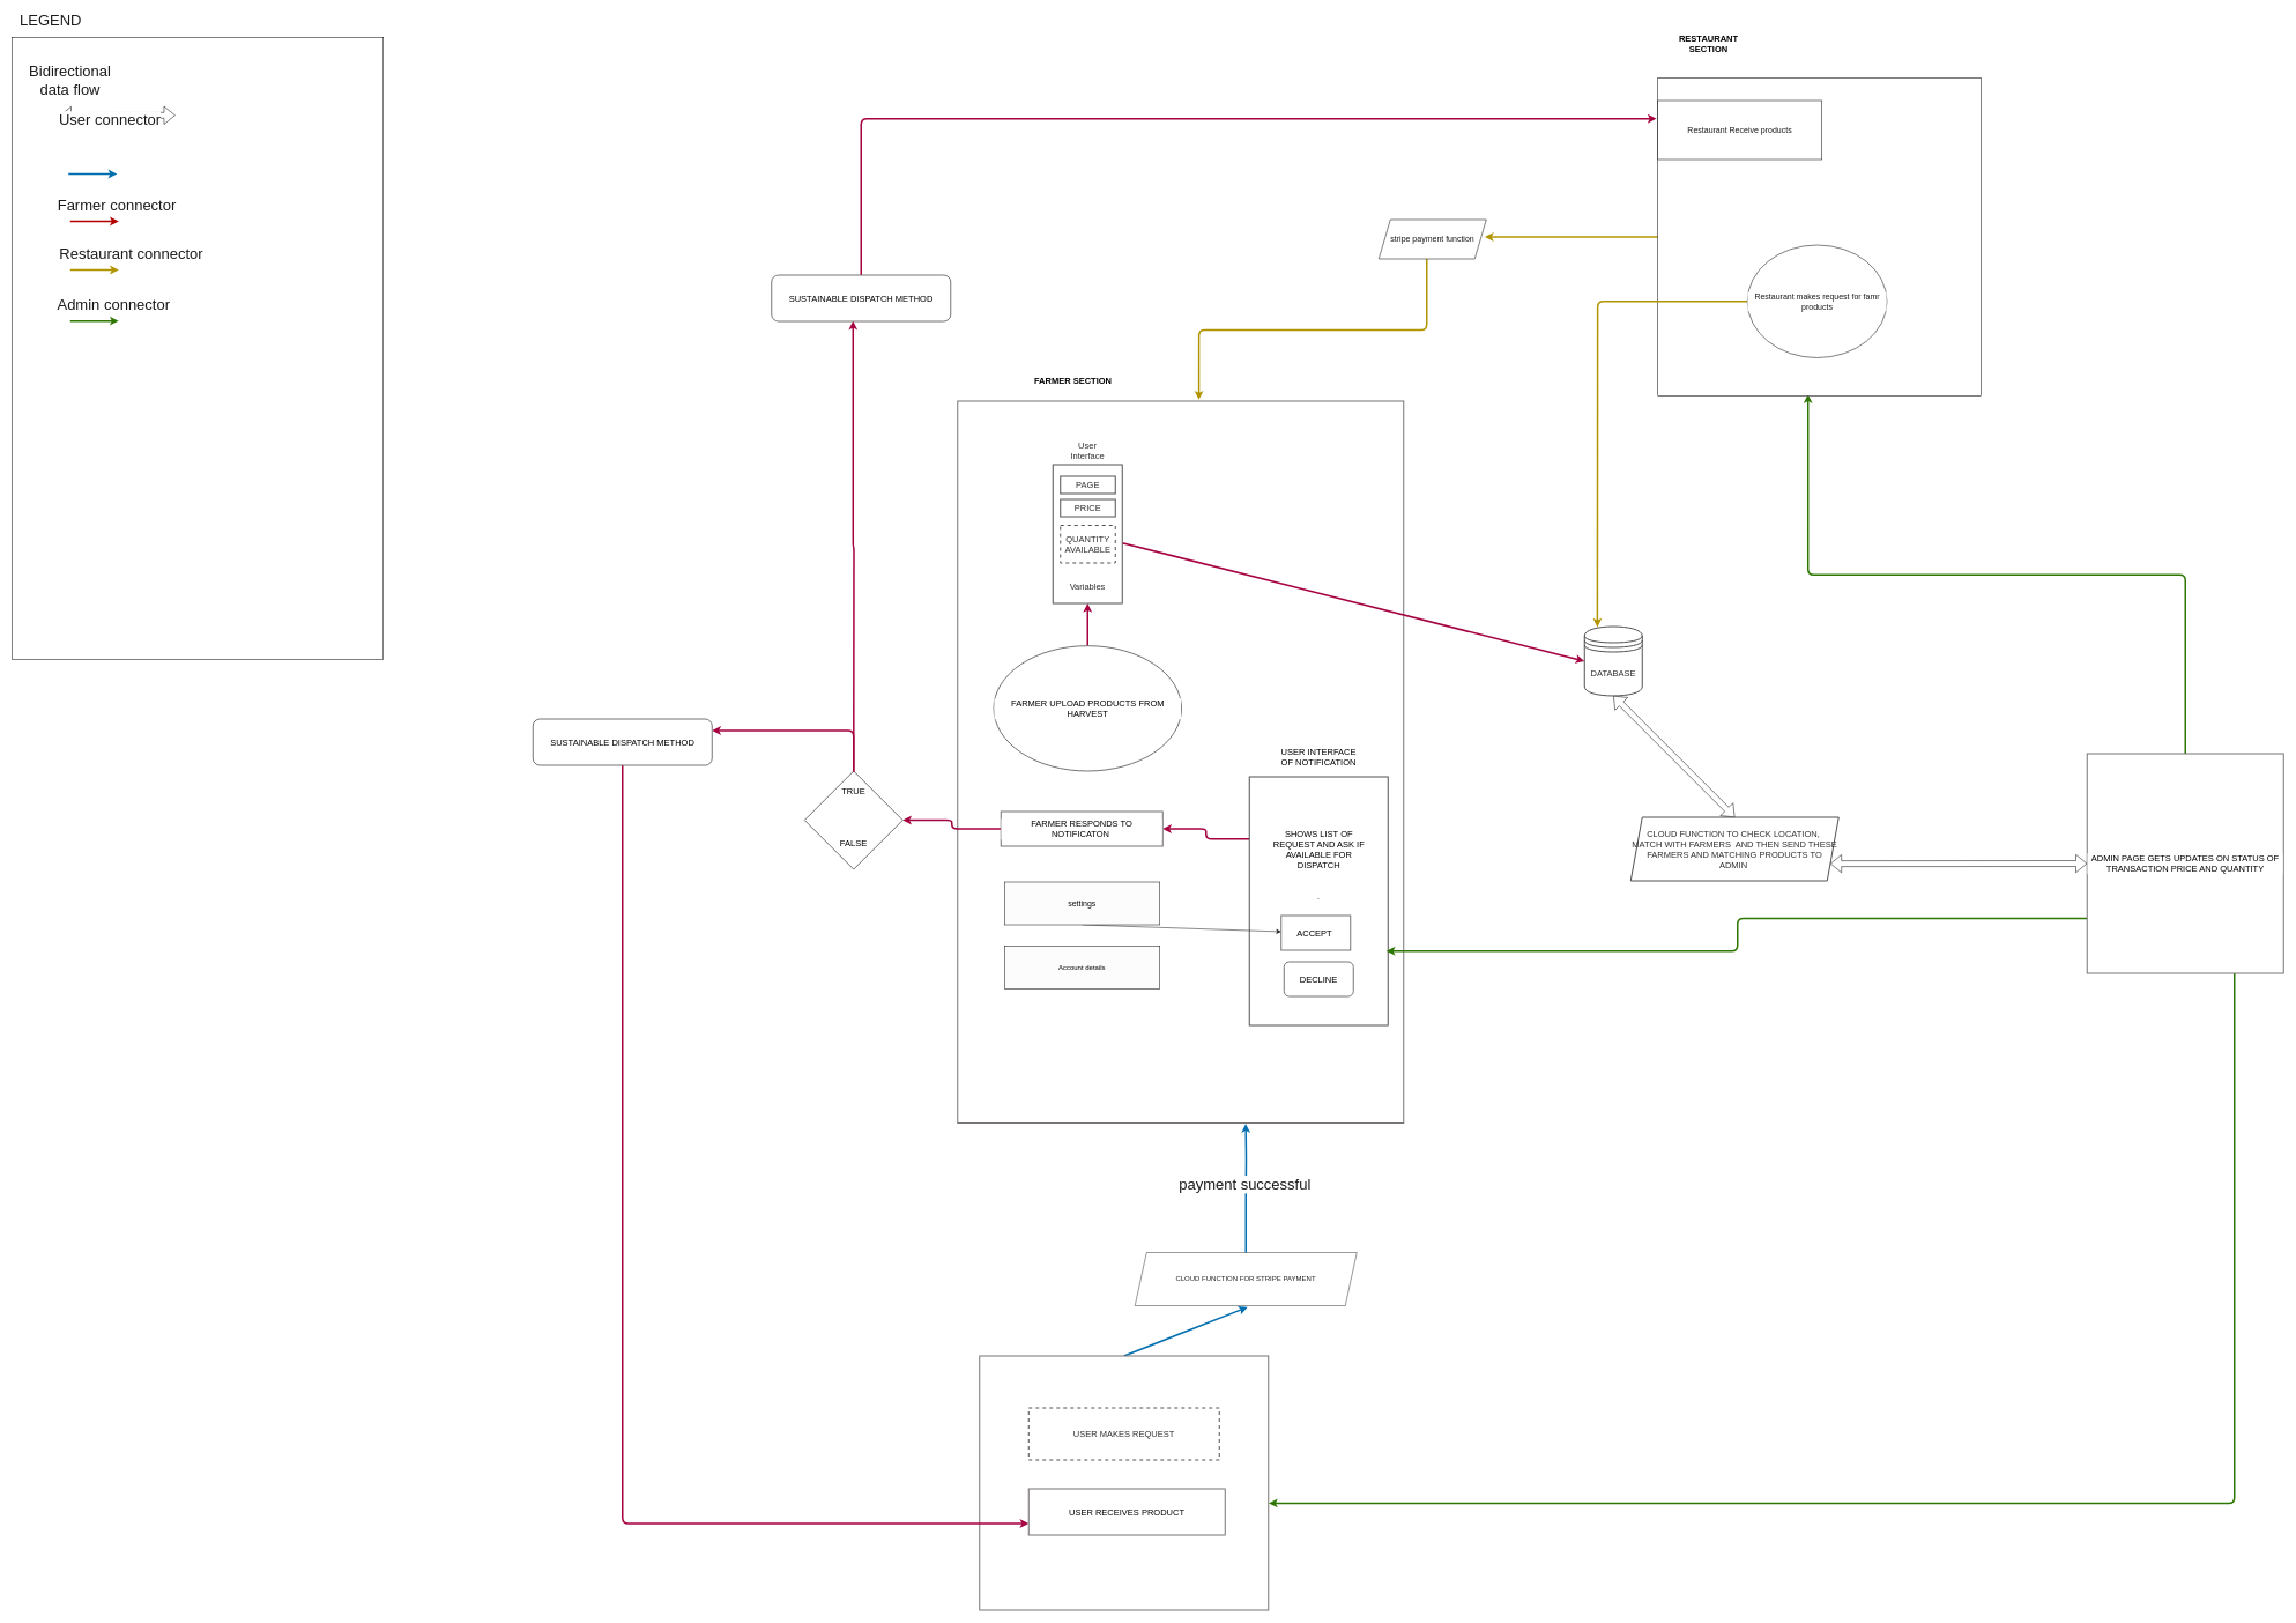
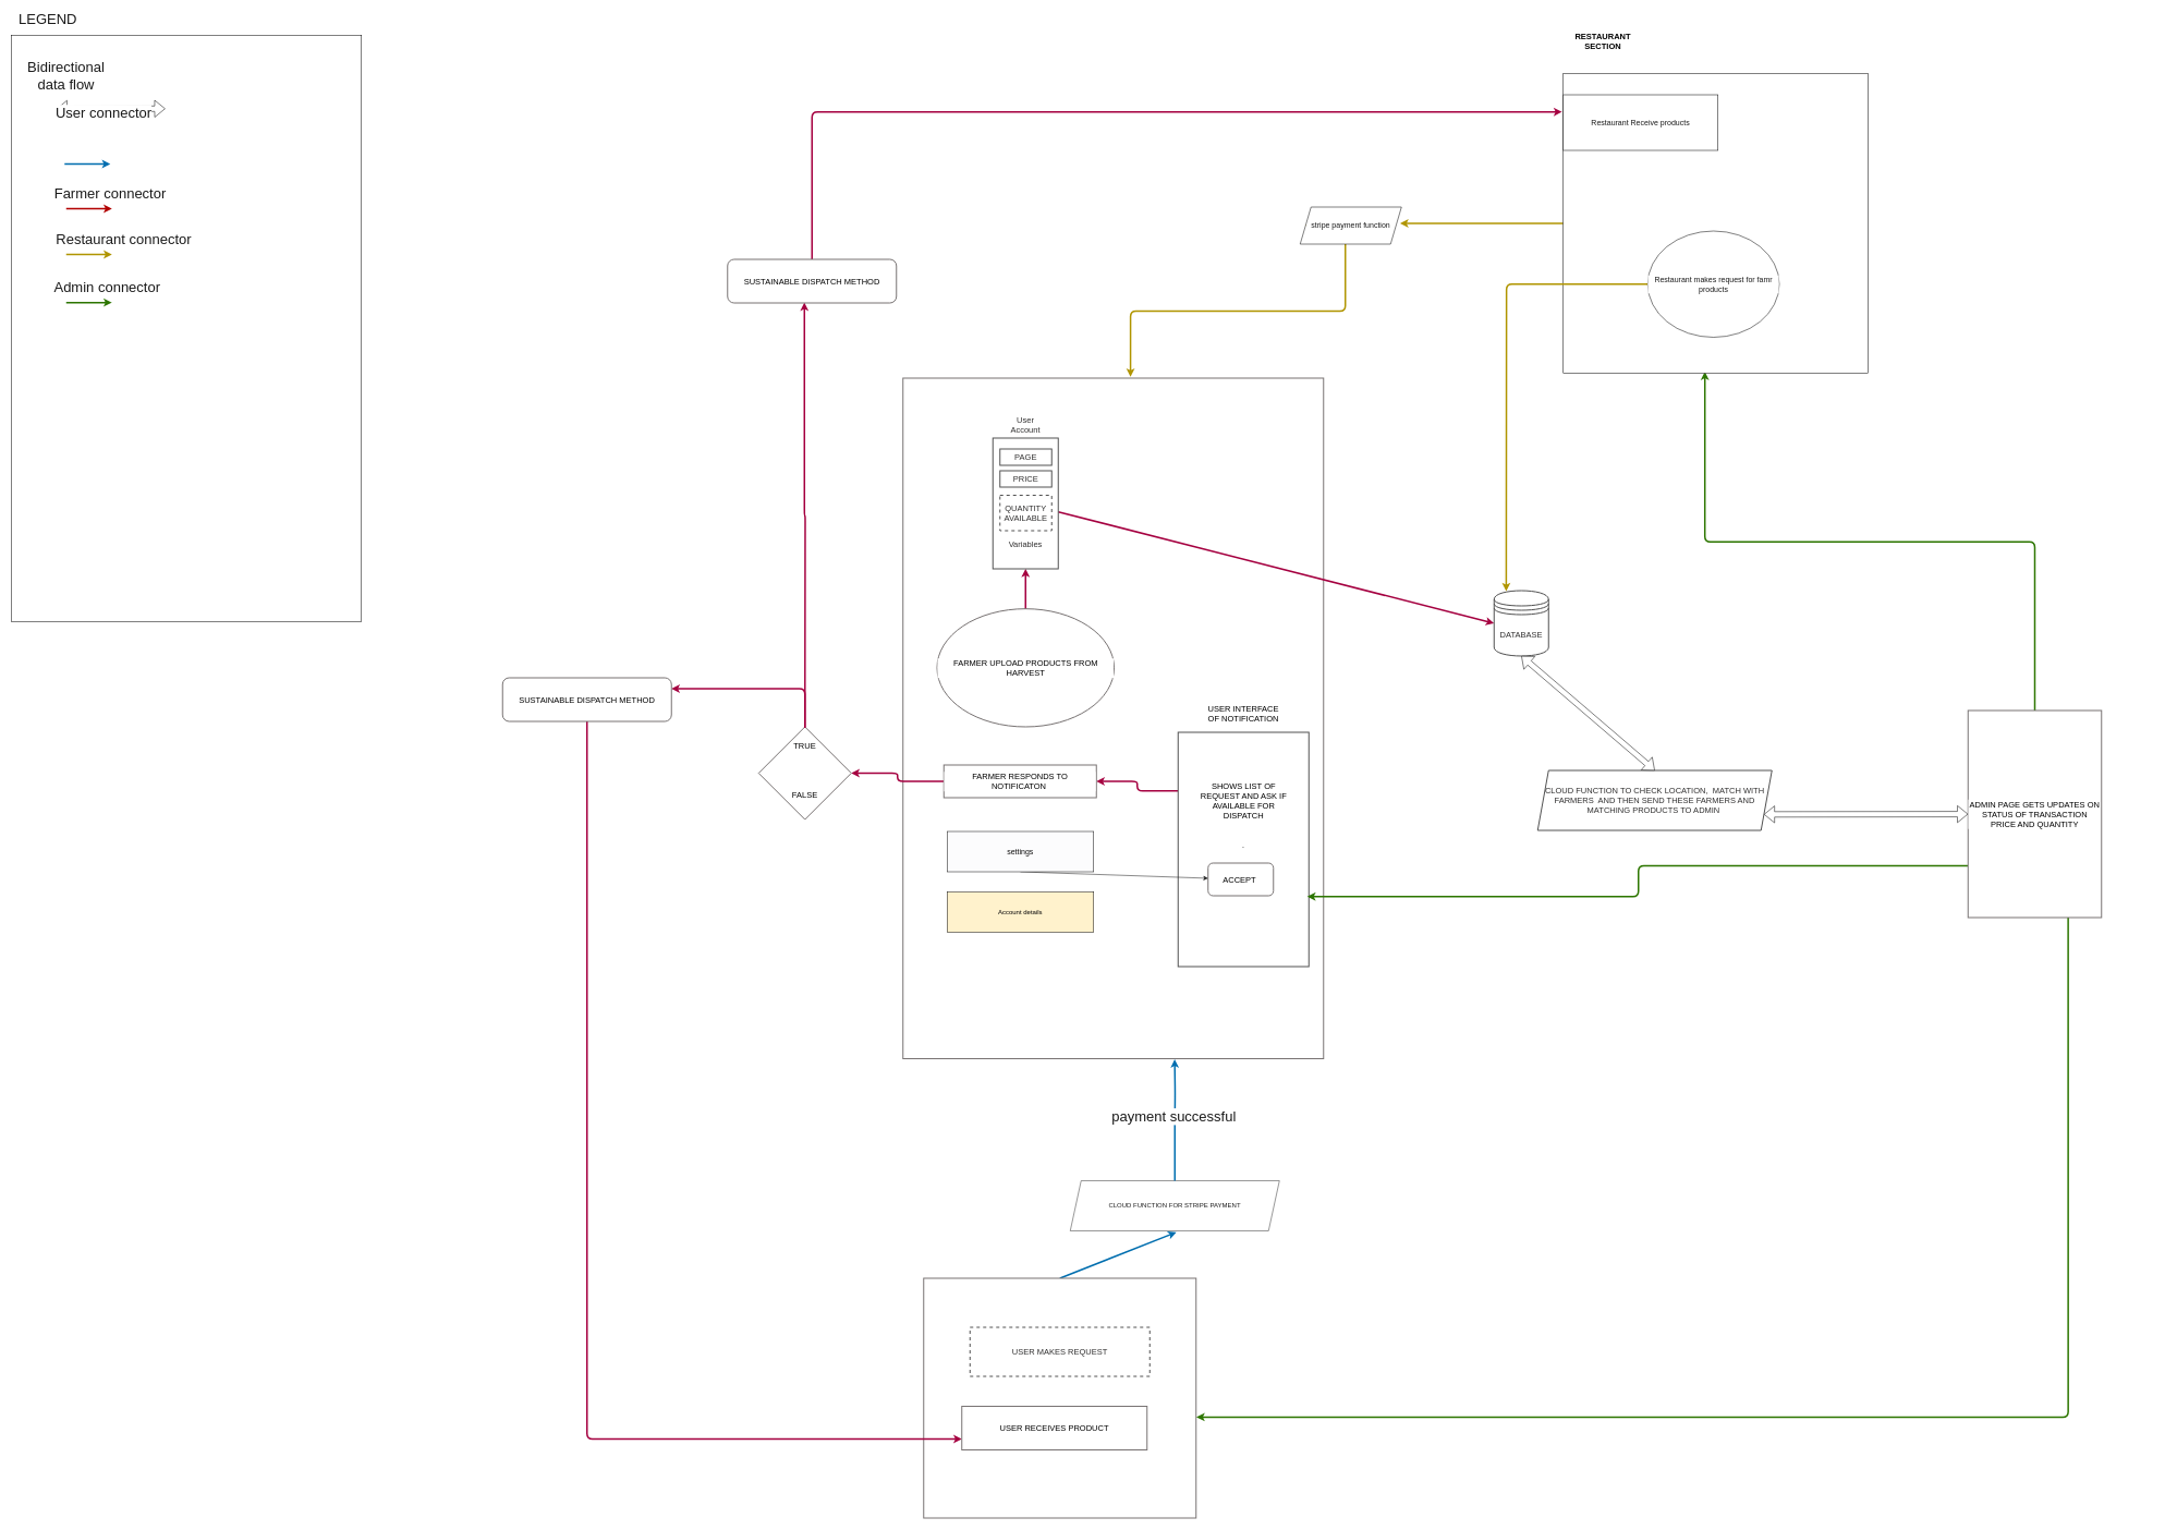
- <mxCell id="45" value="RESTAURANT SECTION" style="text;html=1;strokeColor=none;fillColor=none;align=center;verticalAlign=middle;whiteSpace=wrap;rounded=0;labelBackgroundColor=#FFFFFF;strokeWidth=2;fontSize=15;fontColor=#000000;fontStyle=1" parent="1" vertex="1"><mxGeometry x="2872" y="59" width="170" height="30" as="geometry" /></mxCell>
+ <mxCell id="45" value="RESTAURANT SECTION" style="text;html=1;strokeColor=none;fillColor=none;align=center;verticalAlign=middle;whiteSpace=wrap;rounded=0;labelBackgroundColor=#FFFFFF;strokeWidth=2;fontSize=15;fontColor=#000000;fontStyle=1" parent="1" vertex="1"><mxGeometry x="2857" y="59" width="170" height="30" as="geometry" /></mxCell>
- <mxCell id="4" value="FARMER SECTION" style="text;html=1;strokeColor=none;fillColor=none;align=center;verticalAlign=middle;whiteSpace=wrap;rounded=0;labelBackgroundColor=#FFFFFF;strokeWidth=2;fontSize=15;fontColor=#000000;fontStyle=1" parent="1" vertex="1"><mxGeometry x="1772" y="643" width="170" height="30" as="geometry" /></mxCell>
- <mxCell id="11" value="User Interface" style="text;html=1;strokeColor=none;fillColor=none;align=center;verticalAlign=middle;whiteSpace=wrap;rounded=0;strokeWidth=2;fontSize=15;fontColor=#313030;" parent="9" vertex="1"><mxGeometry x="30" width="60" height="30" as="geometry" /></mxCell>
+ <mxCell id="11" value="User Account" style="text;html=1;strokeColor=none;fillColor=none;align=center;verticalAlign=middle;whiteSpace=wrap;rounded=0;strokeWidth=2;fontSize=15;fontColor=#313030;" parent="9" vertex="1"><mxGeometry x="30" width="60" height="30" as="geometry" /></mxCell>
- <mxCell id="15" value="Variables" style="text;html=1;strokeColor=none;fillColor=none;align=center;verticalAlign=middle;whiteSpace=wrap;rounded=0;strokeWidth=2;fontSize=15;fontColor=#313030;" parent="9" vertex="1"><mxGeometry x="30" y="235" width="60" height="30" as="geometry" /></mxCell>
+ <mxCell id="15" value="Variables" style="text;html=1;strokeColor=none;fillColor=none;align=center;verticalAlign=middle;whiteSpace=wrap;rounded=0;strokeWidth=2;fontSize=15;fontColor=#313030;" parent="9" vertex="1"><mxGeometry x="30" y="220" width="60" height="30" as="geometry" /></mxCell>
- <mxCell id="17" value="CLOUD FUNCTION TO CHECK LOCATION,&amp;nbsp; MATCH WITH FARMERS&amp;nbsp; AND THEN SEND THESE FARMERS AND MATCHING PRODUCTS TO ADMIN&amp;nbsp;" style="shape=parallelogram;perimeter=parallelogramPerimeter;whiteSpace=wrap;html=1;fixedSize=1;strokeColor=#525252;strokeWidth=2;fontSize=15;fontColor=#313030;fillColor=#FFFFFF;" parent="1" vertex="1"><mxGeometry x="2822" y="1413" width="360" height="110" as="geometry" /></mxCell>
+ <mxCell id="17" value="CLOUD FUNCTION TO CHECK LOCATION,&amp;nbsp; MATCH WITH FARMERS&amp;nbsp; AND THEN SEND THESE FARMERS AND MATCHING PRODUCTS TO ADMIN&amp;nbsp;" style="shape=parallelogram;perimeter=parallelogramPerimeter;whiteSpace=wrap;html=1;fixedSize=1;strokeColor=#525252;strokeWidth=2;fontSize=15;fontColor=#313030;fillColor=#FFFFFF;" parent="1" vertex="1"><mxGeometry x="2822" y="1413" width="430" height="110" as="geometry" /></mxCell>
- <mxCell id="36" value="ADMIN PAGE GETS UPDATES ON STATUS OF TRANSACTION PRICE AND QUANTITY" style="rounded=0;whiteSpace=wrap;html=1;labelBackgroundColor=#FFFFFF;strokeColor=#787373;strokeWidth=2;fontSize=15;fontColor=#000000;fillColor=#FFFFFF;" parent="1" vertex="1"><mxGeometry x="3612" y="1303" width="340" height="380" as="geometry" /></mxCell>
+ <mxCell id="36" value="ADMIN PAGE GETS UPDATES ON STATUS OF TRANSACTION PRICE AND QUANTITY" style="rounded=0;whiteSpace=wrap;html=1;labelBackgroundColor=#FFFFFF;strokeColor=#787373;strokeWidth=2;fontSize=15;fontColor=#000000;fillColor=#FFFFFF;" parent="1" vertex="1"><mxGeometry x="3612" y="1303" width="245" height="380" as="geometry" /></mxCell>
- <mxCell id="23" value="ACCEPT&amp;nbsp;" style="whiteSpace=wrap;html=1;labelBackgroundColor=#FFFFFF;strokeColor=#787373;strokeWidth=2;fontSize=15;fontColor=#000000;fillColor=#FFFFFF;rounded=0;" parent="1" vertex="1"><mxGeometry x="2217" y="1583" width="120" height="60" as="geometry" /></mxCell>
+ <mxCell id="23" value="ACCEPT&amp;nbsp;" style="rounded=1;whiteSpace=wrap;html=1;labelBackgroundColor=#FFFFFF;strokeColor=#787373;strokeWidth=2;fontSize=15;fontColor=#000000;fillColor=#FFFFFF;" parent="1" vertex="1"><mxGeometry x="2217" y="1583" width="120" height="60" as="geometry" /></mxCell>
- <mxCell id="69" value="&lt;font color=&quot;#050505&quot;&gt;Account details&lt;/font&gt;" style="rounded=0;whiteSpace=wrap;html=1;fillColor=#fcfcfd;strokeColor=#0d0c0c;" vertex="1" parent="1"><mxGeometry x="1738" y="1636" width="269" height="74" as="geometry" /></mxCell>
+ <mxCell id="69" value="&lt;font color=&quot;#050505&quot;&gt;Account details&lt;/font&gt;" style="rounded=0;whiteSpace=wrap;html=1;fillColor=#fff2cc;strokeColor=#0d0c0c;" vertex="1" parent="1"><mxGeometry x="1738" y="1636" width="269" height="74" as="geometry" /></mxCell>
- <mxCell id="24" value="DECLINE" style="rounded=1;whiteSpace=wrap;html=1;labelBackgroundColor=#FFFFFF;strokeColor=#787373;strokeWidth=2;fontSize=15;fontColor=#000000;fillColor=#FFFFFF;" parent="1" vertex="1"><mxGeometry x="2222" y="1663" width="120" height="60" as="geometry" /></mxCell>
- <mxCell id="37" value="USER RECEIVES PRODUCT" style="rounded=0;whiteSpace=wrap;html=1;labelBackgroundColor=#FFFFFF;strokeColor=#787373;strokeWidth=2;fontSize=15;fontColor=#000000;fillColor=#FFFFFF;" parent="1" vertex="1"><mxGeometry x="1780" y="2575" width="340" height="80" as="geometry" /></mxCell>
+ <mxCell id="37" value="USER RECEIVES PRODUCT" style="rounded=0;whiteSpace=wrap;html=1;labelBackgroundColor=#FFFFFF;strokeColor=#787373;strokeWidth=2;fontSize=15;fontColor=#000000;fillColor=#FFFFFF;" parent="1" vertex="1"><mxGeometry x="1765" y="2580" width="340" height="80" as="geometry" /></mxCell>
